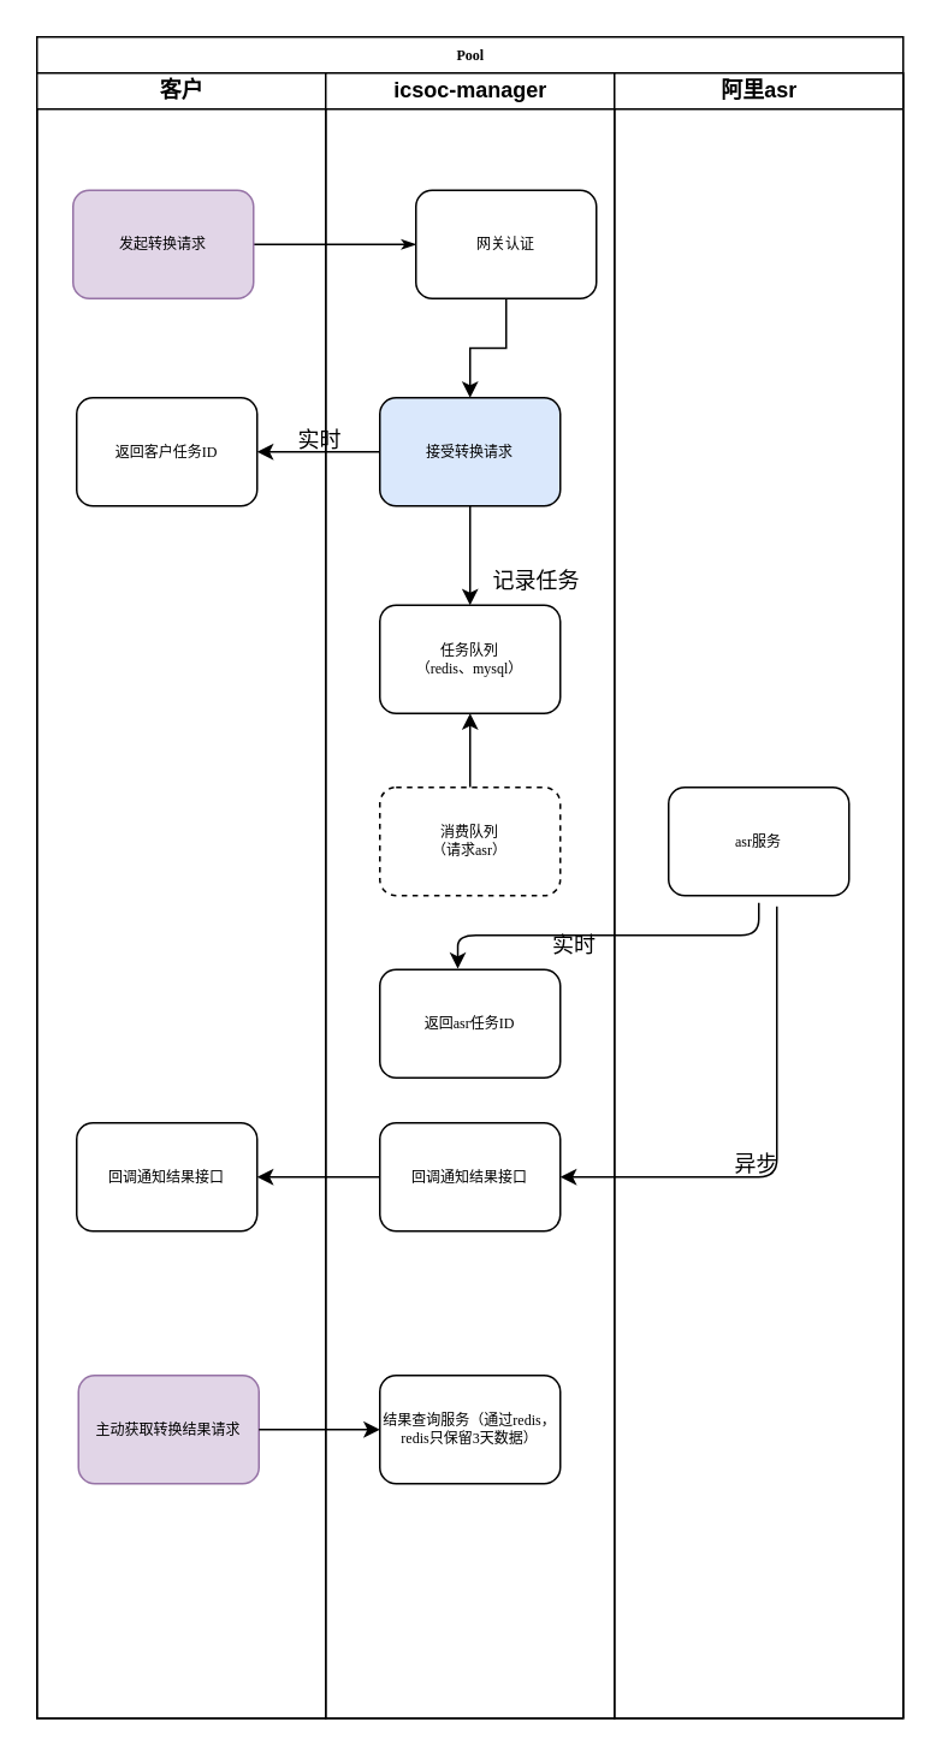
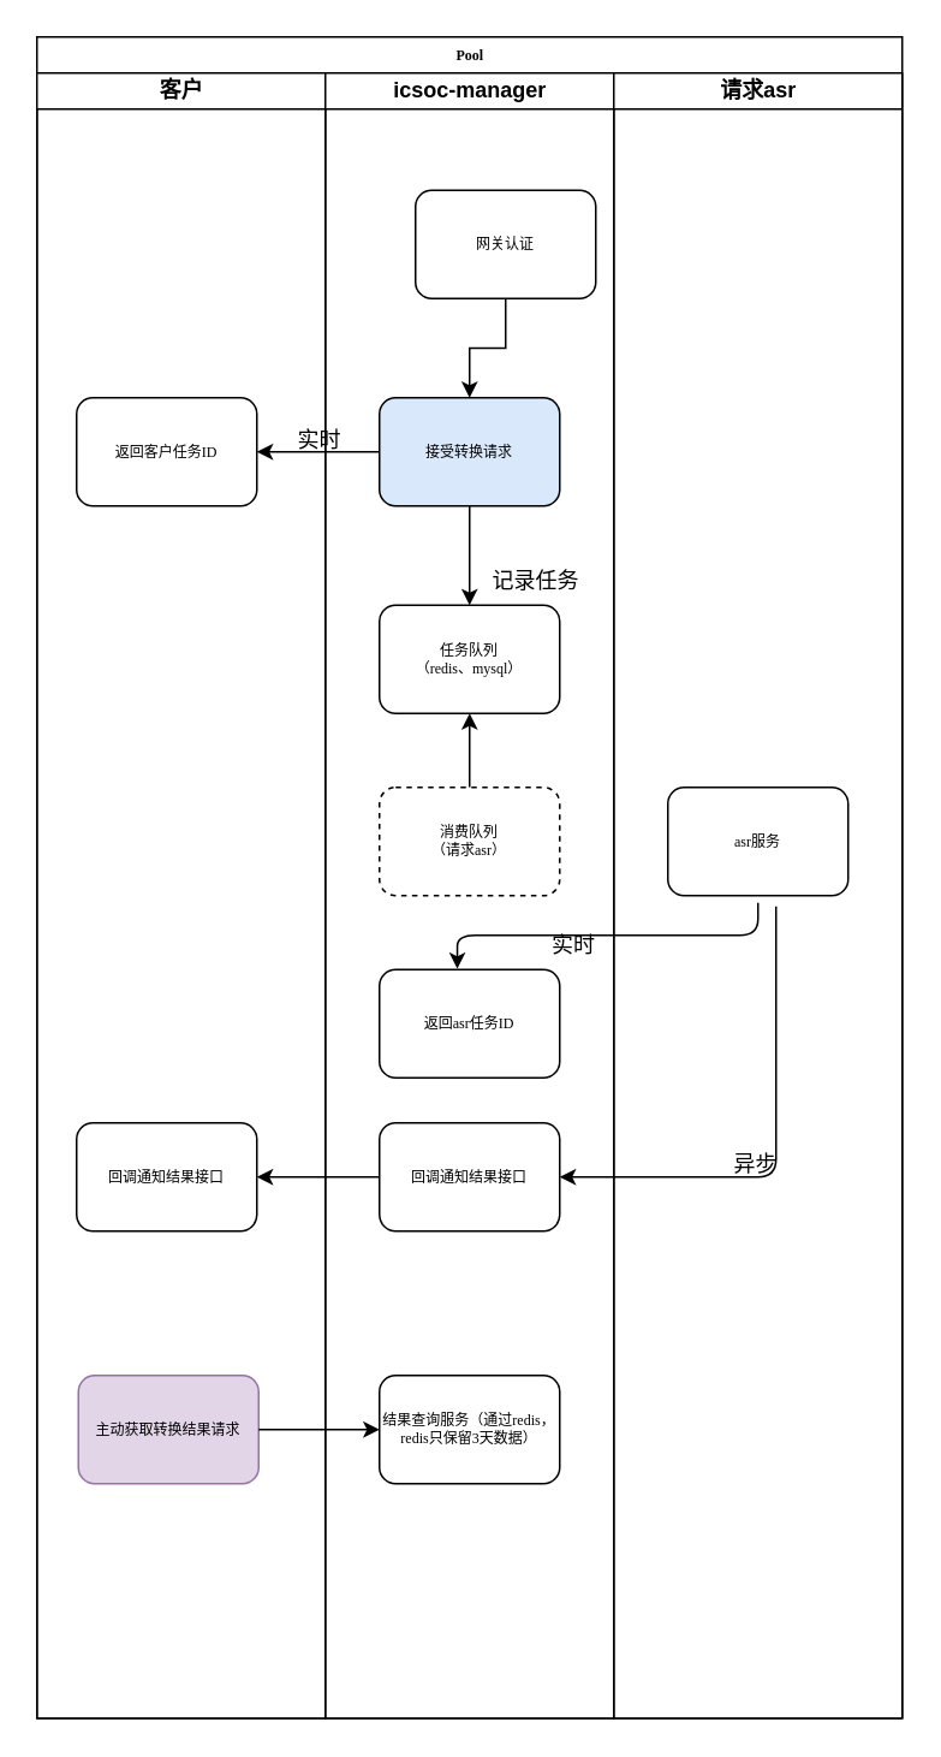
- <mxCell id="20" value="阿里asr" style="swimlane;html=1;startSize=20;" parent="2" vertex="1"><mxGeometry x="320" y="20" width="160" height="912" as="geometry" /></mxCell>
+ <mxCell id="20" value="请求asr" style="swimlane;html=1;startSize=20;" parent="2" vertex="1"><mxGeometry x="320" y="20" width="160" height="912" as="geometry" /></mxCell>
- <mxCell id="5" value="发起转换请求" style="rounded=1;whiteSpace=wrap;html=1;shadow=0;labelBackgroundColor=none;strokeColor=#9673a6;strokeWidth=1;fillColor=#e1d5e7;fontFamily=Verdana;fontSize=8;align=center;" parent="4" vertex="1"><mxGeometry x="20" y="65" width="100" height="60" as="geometry" /></mxCell>
- <mxCell id="3" style="edgeStyle=orthogonalEdgeStyle;rounded=1;html=1;labelBackgroundColor=none;startArrow=none;startFill=0;startSize=5;endArrow=classicThin;endFill=1;endSize=5;jettySize=auto;orthogonalLoop=1;strokeColor=#000000;strokeWidth=1;fontFamily=Verdana;fontSize=8;fontColor=#000000;" parent="2" source="5" target="11" edge="1"><mxGeometry relative="1" as="geometry" /></mxCell>
